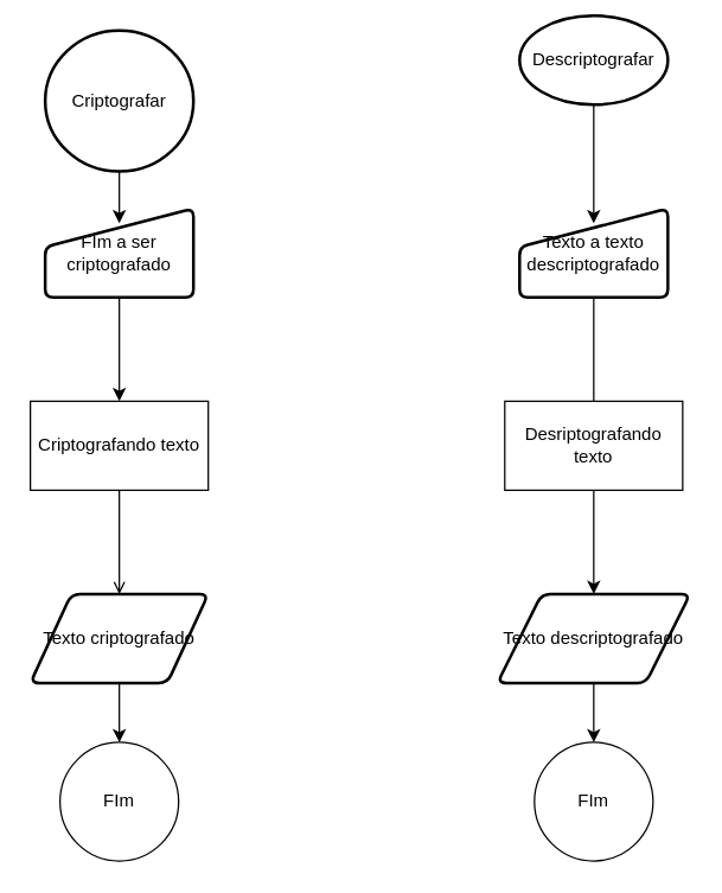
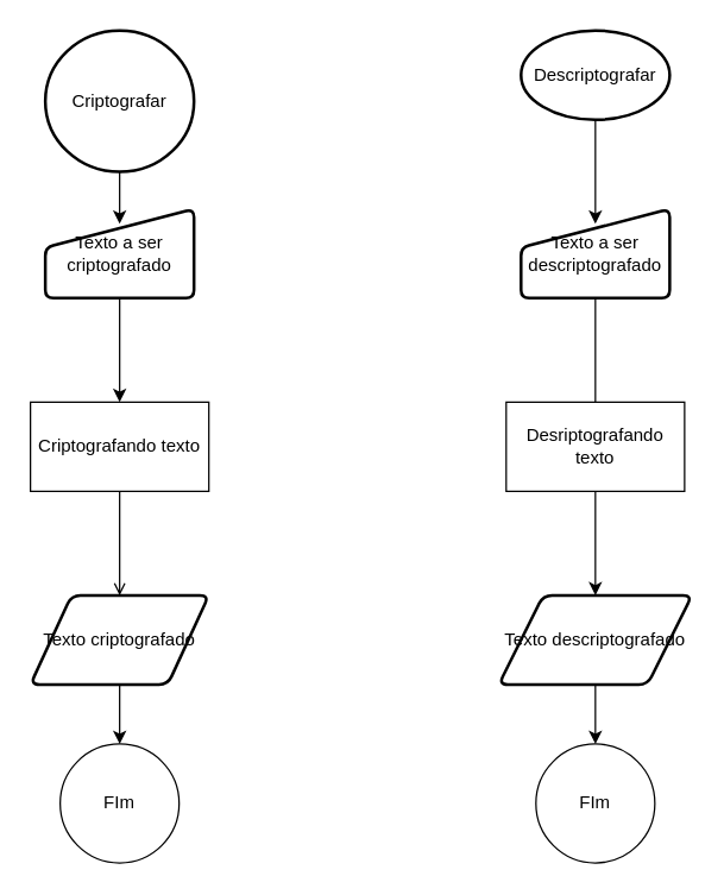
- <mxCell id="13" value="Descriptografar" style="strokeWidth=2;html=1;shape=mxgraph.flowchart.start_1;whiteSpace=wrap;" vertex="1" parent="1"><mxGeometry x="350" y="10" width="100" height="60" as="geometry" /></mxCell>
+ <mxCell id="13" value="Descriptografar" style="strokeWidth=2;html=1;shape=mxgraph.flowchart.start_1;whiteSpace=wrap;" vertex="1" parent="1"><mxGeometry x="350" y="20" width="100" height="60" as="geometry" /></mxCell>
- <mxCell id="5" value="FIm a ser criptografado" style="html=1;strokeWidth=2;shape=manualInput;whiteSpace=wrap;rounded=1;size=26;arcSize=11;" vertex="1" parent="1"><mxGeometry x="30" y="140" width="100" height="60" as="geometry" /></mxCell>
+ <mxCell id="5" value="Texto a ser criptografado" style="html=1;strokeWidth=2;shape=manualInput;whiteSpace=wrap;rounded=1;size=26;arcSize=11;" vertex="1" parent="1"><mxGeometry x="30" y="140" width="100" height="60" as="geometry" /></mxCell>
- <mxCell id="12" value="Texto a texto descriptografado" style="html=1;strokeWidth=2;shape=manualInput;whiteSpace=wrap;rounded=1;size=26;arcSize=11;" vertex="1" parent="1"><mxGeometry x="350" y="140" width="100" height="60" as="geometry" /></mxCell>
+ <mxCell id="12" value="Texto a ser descriptografado" style="html=1;strokeWidth=2;shape=manualInput;whiteSpace=wrap;rounded=1;size=26;arcSize=11;" vertex="1" parent="1"><mxGeometry x="350" y="140" width="100" height="60" as="geometry" /></mxCell>
